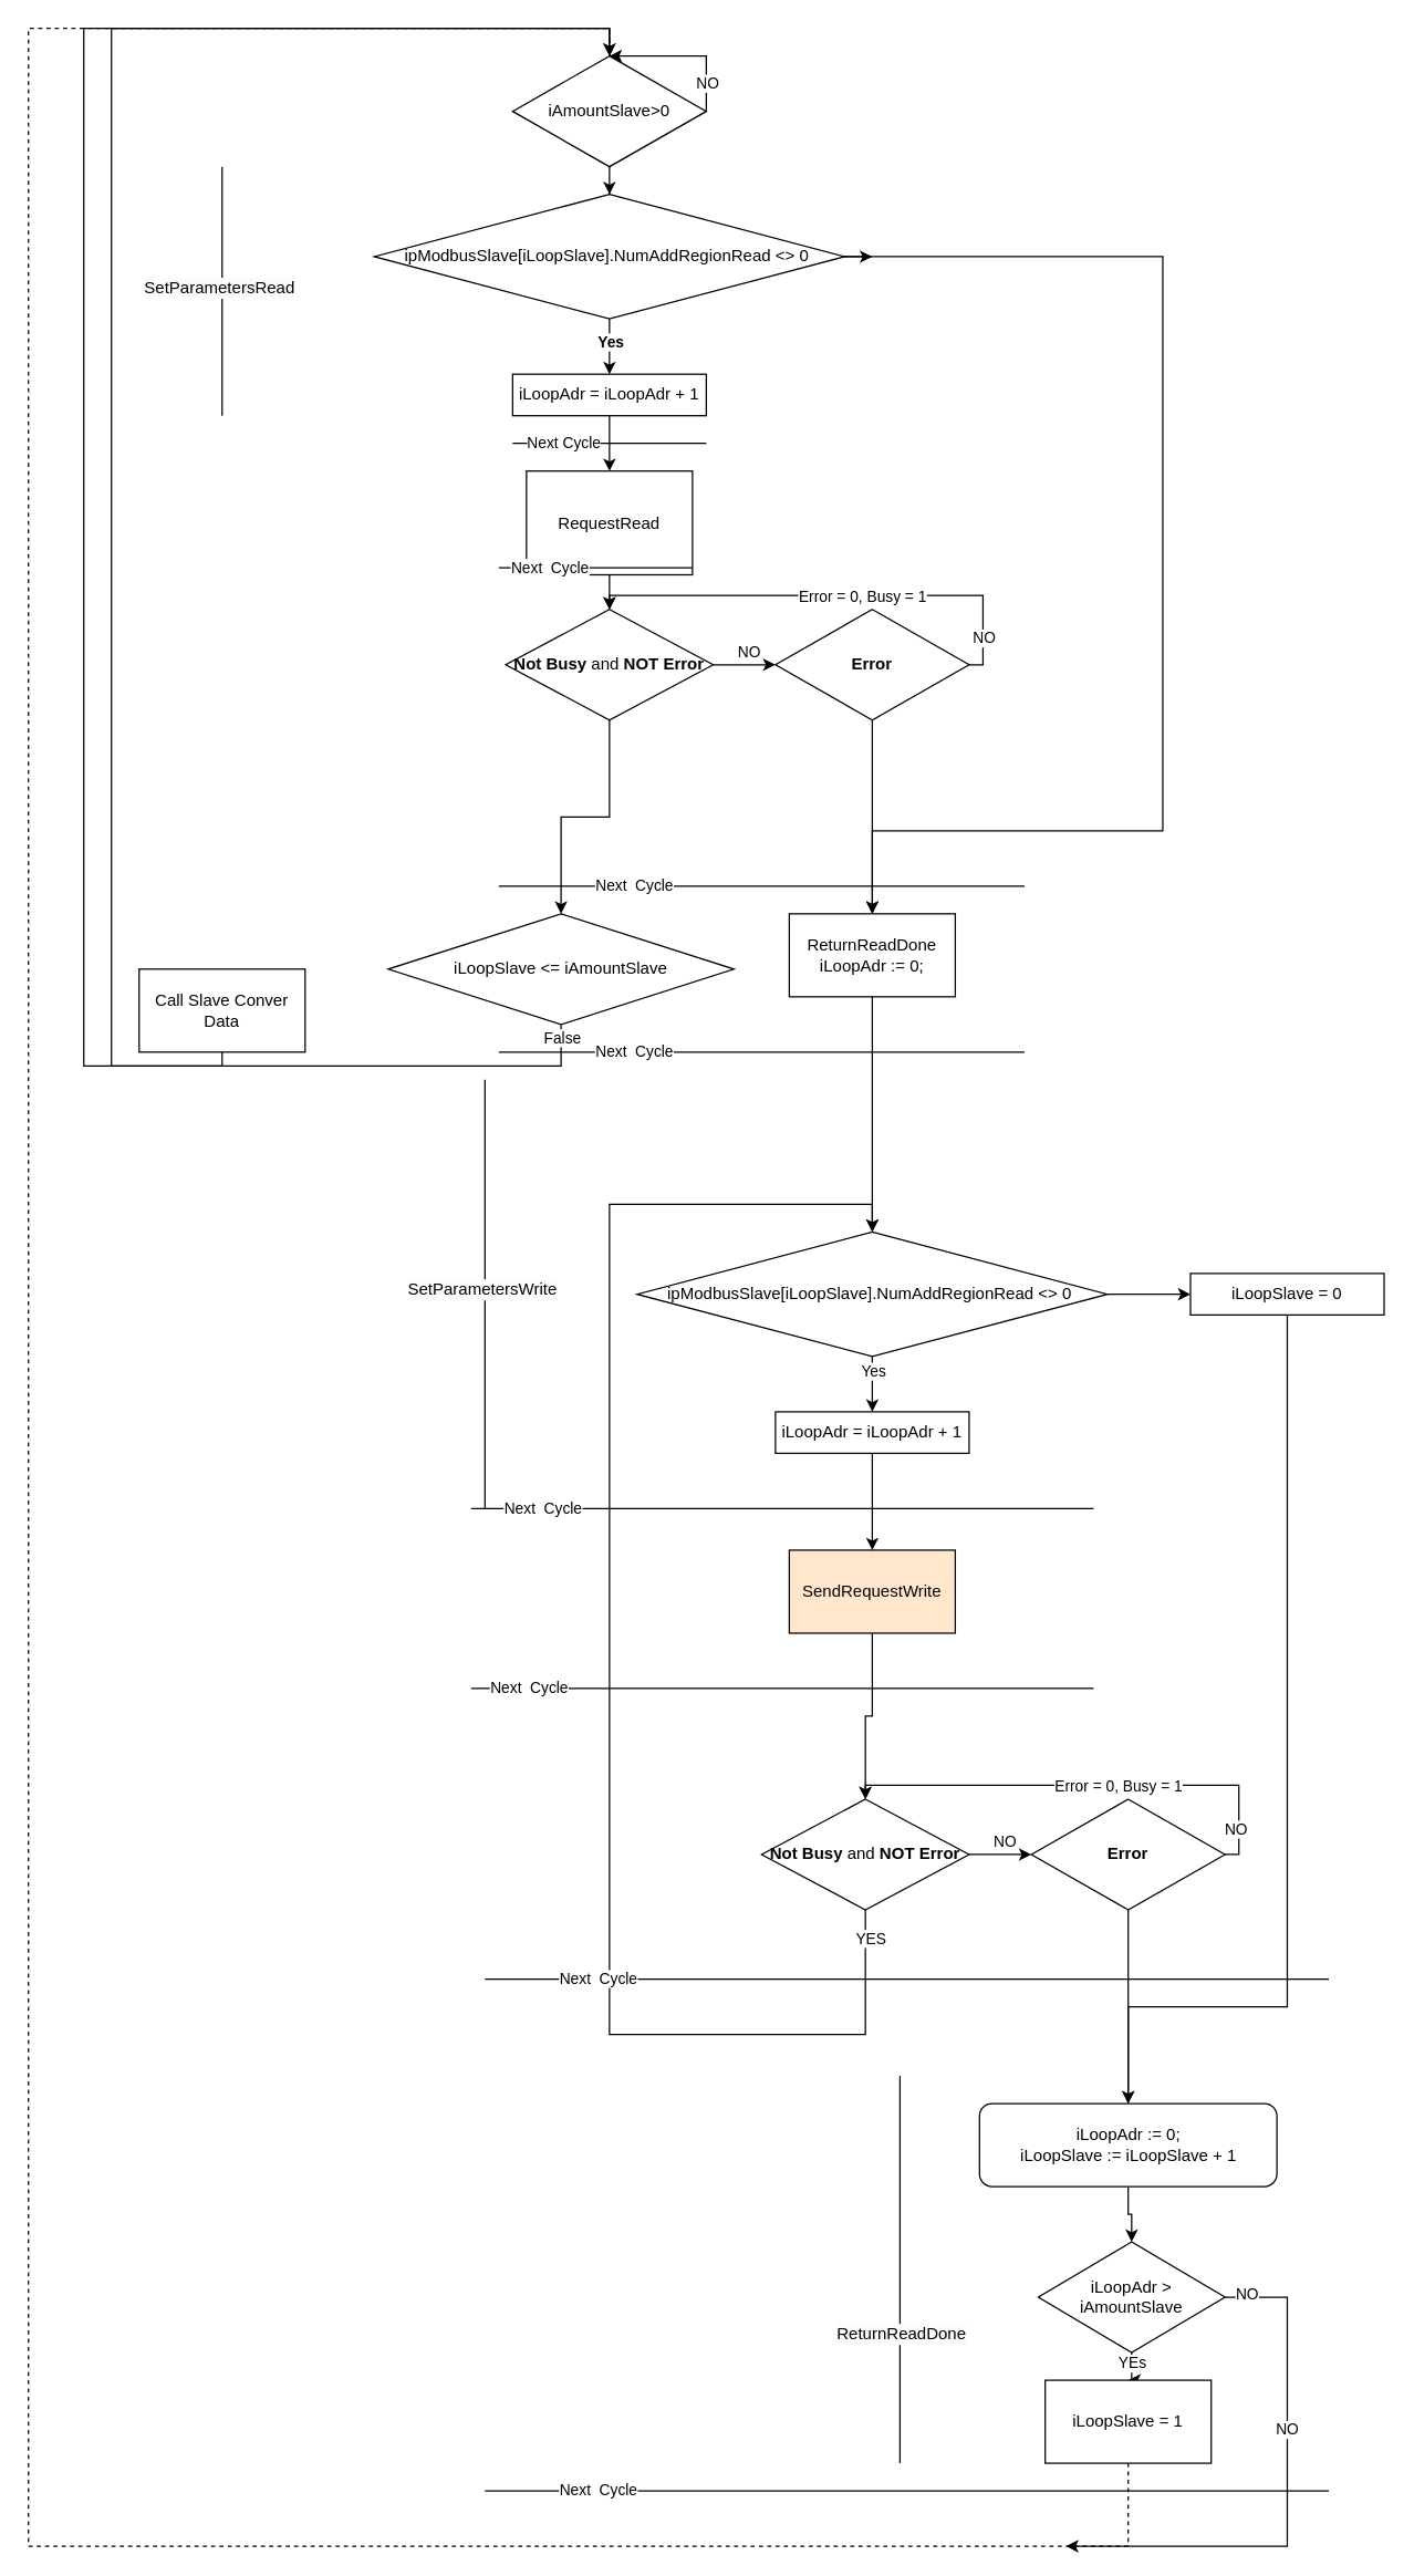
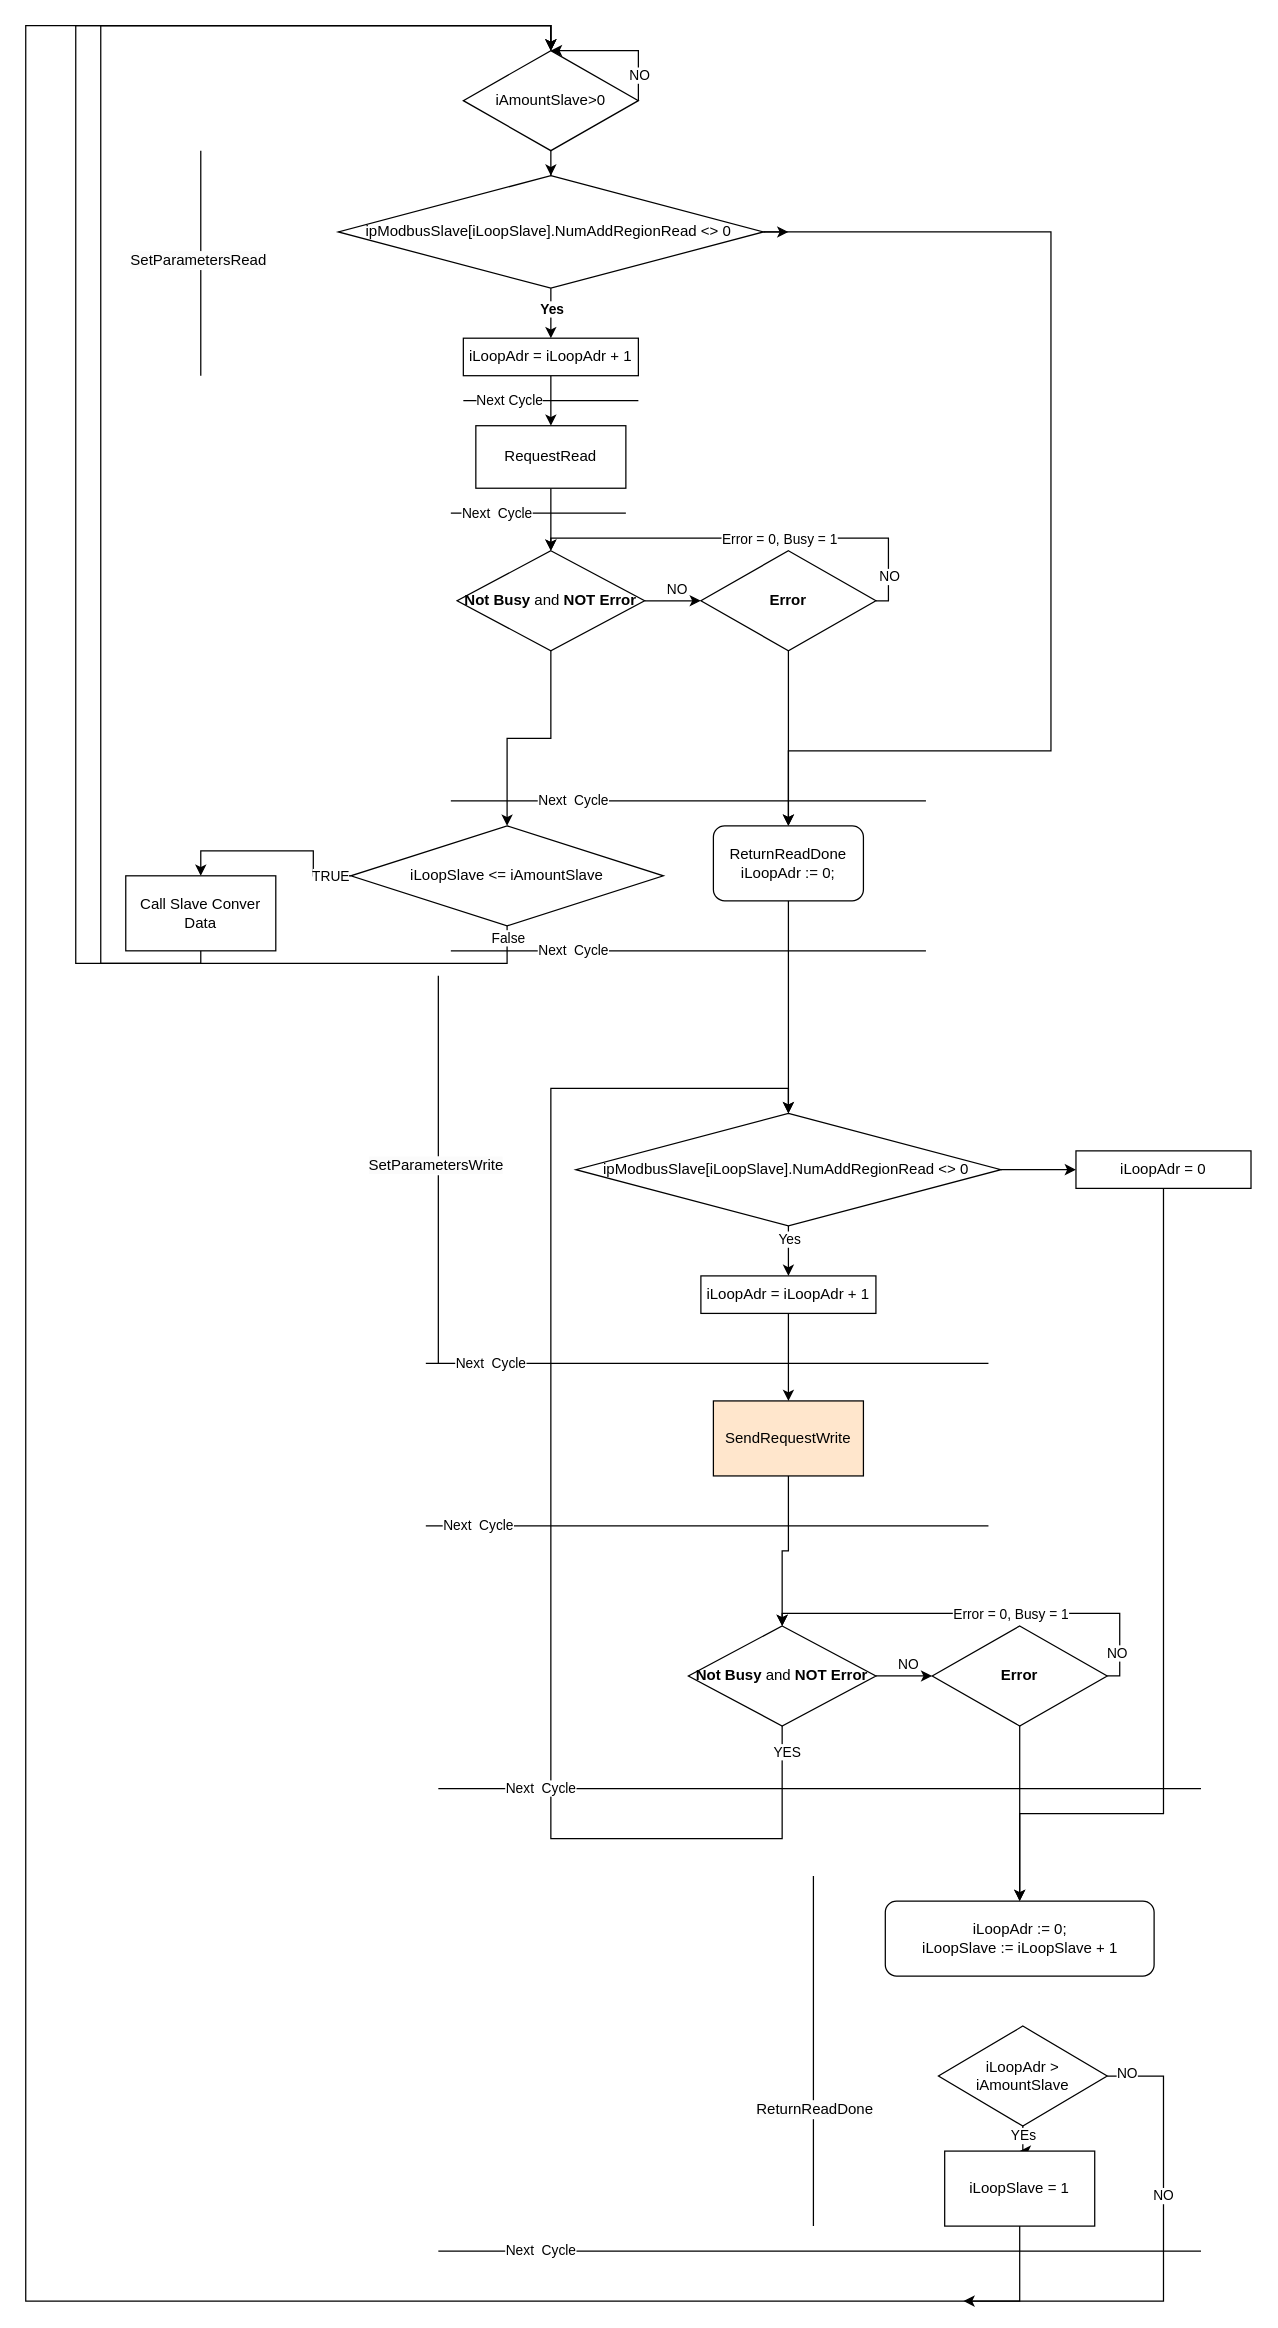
- <mxCell id="83" style="edgeStyle=orthogonalEdgeStyle;rounded=0;orthogonalLoop=1;jettySize=auto;html=1;entryX=0.5;entryY=0;entryDx=0;entryDy=0;endArrow=none;" edge="1" parent="1" source="84" target="3"><mxGeometry relative="1" as="geometry"><mxPoint x="80" y="70" as="targetPoint" /><Array as="points"><mxPoint x="160" y="770" /><mxPoint x="80" y="770" /><mxPoint x="80" y="20" /><mxPoint x="440" y="20" /></Array></mxGeometry></mxCell>
+ <mxCell id="83" style="edgeStyle=orthogonalEdgeStyle;rounded=0;orthogonalLoop=1;jettySize=auto;html=1;entryX=0.5;entryY=0;entryDx=0;entryDy=0;" edge="1" parent="1" source="84" target="3"><mxGeometry relative="1" as="geometry"><mxPoint x="80" y="70" as="targetPoint" /><Array as="points"><mxPoint x="160" y="770" /><mxPoint x="80" y="770" /><mxPoint x="80" y="20" /><mxPoint x="440" y="20" /></Array></mxGeometry></mxCell>
- <mxCell id="7" value="RequestRead" style="rounded=0;whiteSpace=wrap;html=1;" vertex="1" parent="1"><mxGeometry x="380" y="340" width="120" height="75" as="geometry" /></mxCell>
+ <mxCell id="7" value="RequestRead" style="rounded=0;whiteSpace=wrap;html=1;" vertex="1" parent="1"><mxGeometry x="380" y="340" width="120" height="50" as="geometry" /></mxCell>
+ <mxCell id="78" style="edgeStyle=orthogonalEdgeStyle;rounded=0;orthogonalLoop=1;jettySize=auto;html=1;entryX=0.5;entryY=0;entryDx=0;entryDy=0;" edge="1" parent="1" source="82" target="84"><mxGeometry relative="1" as="geometry" /></mxCell>
+ <mxCell id="79" value="TRUE" style="edgeLabel;html=1;align=center;verticalAlign=middle;resizable=0;points=[];" vertex="1" connectable="0" parent="78"><mxGeometry x="-0.79" relative="1" as="geometry"><mxPoint as="offset" /></mxGeometry></mxCell>
- <mxCell id="24" value="ReturnReadDone&lt;br&gt;iLoopAdr := 0;" style="rounded=0;whiteSpace=wrap;html=1;" vertex="1" parent="1"><mxGeometry x="570" y="660" width="120" height="60" as="geometry" /></mxCell>
+ <mxCell id="24" value="ReturnReadDone&lt;br&gt;iLoopAdr := 0;" style="whiteSpace=wrap;html=1;rounded=1;" vertex="1" parent="1"><mxGeometry x="570" y="660" width="120" height="60" as="geometry" /></mxCell>
- <mxCell id="43" value="iLoopSlave = 0" style="rounded=0;whiteSpace=wrap;html=1;" vertex="1" parent="1"><mxGeometry x="860" y="920" width="140" height="30" as="geometry" /></mxCell>
+ <mxCell id="43" value="iLoopAdr = 0" style="rounded=0;whiteSpace=wrap;html=1;" vertex="1" parent="1"><mxGeometry x="860" y="920" width="140" height="30" as="geometry" /></mxCell>
- <mxCell id="72" style="edgeStyle=orthogonalEdgeStyle;rounded=0;orthogonalLoop=1;jettySize=auto;html=1;entryX=0.5;entryY=0;entryDx=0;entryDy=0;dashed=1;" edge="1" parent="1" source="73" target="3"><mxGeometry relative="1" as="geometry"><mxPoint x="-20" y="-70" as="targetPoint" /><Array as="points"><mxPoint x="815" y="1840" /><mxPoint x="20" y="1840" /><mxPoint x="20" y="20" /><mxPoint x="440" y="20" /></Array></mxGeometry></mxCell>
+ <mxCell id="72" style="edgeStyle=orthogonalEdgeStyle;rounded=0;orthogonalLoop=1;jettySize=auto;html=1;entryX=0.5;entryY=0;entryDx=0;entryDy=0;" edge="1" parent="1" source="73" target="3"><mxGeometry relative="1" as="geometry"><mxPoint x="-20" y="-70" as="targetPoint" /><Array as="points"><mxPoint x="815" y="1840" /><mxPoint x="20" y="1840" /><mxPoint x="20" y="20" /><mxPoint x="440" y="20" /></Array></mxGeometry></mxCell>
- <mxCell id="46" style="edgeStyle=orthogonalEdgeStyle;rounded=0;orthogonalLoop=1;jettySize=auto;html=1;entryX=0.5;entryY=0;entryDx=0;entryDy=0;" edge="1" parent="1" source="47" target="71"><mxGeometry relative="1" as="geometry" /></mxCell>
